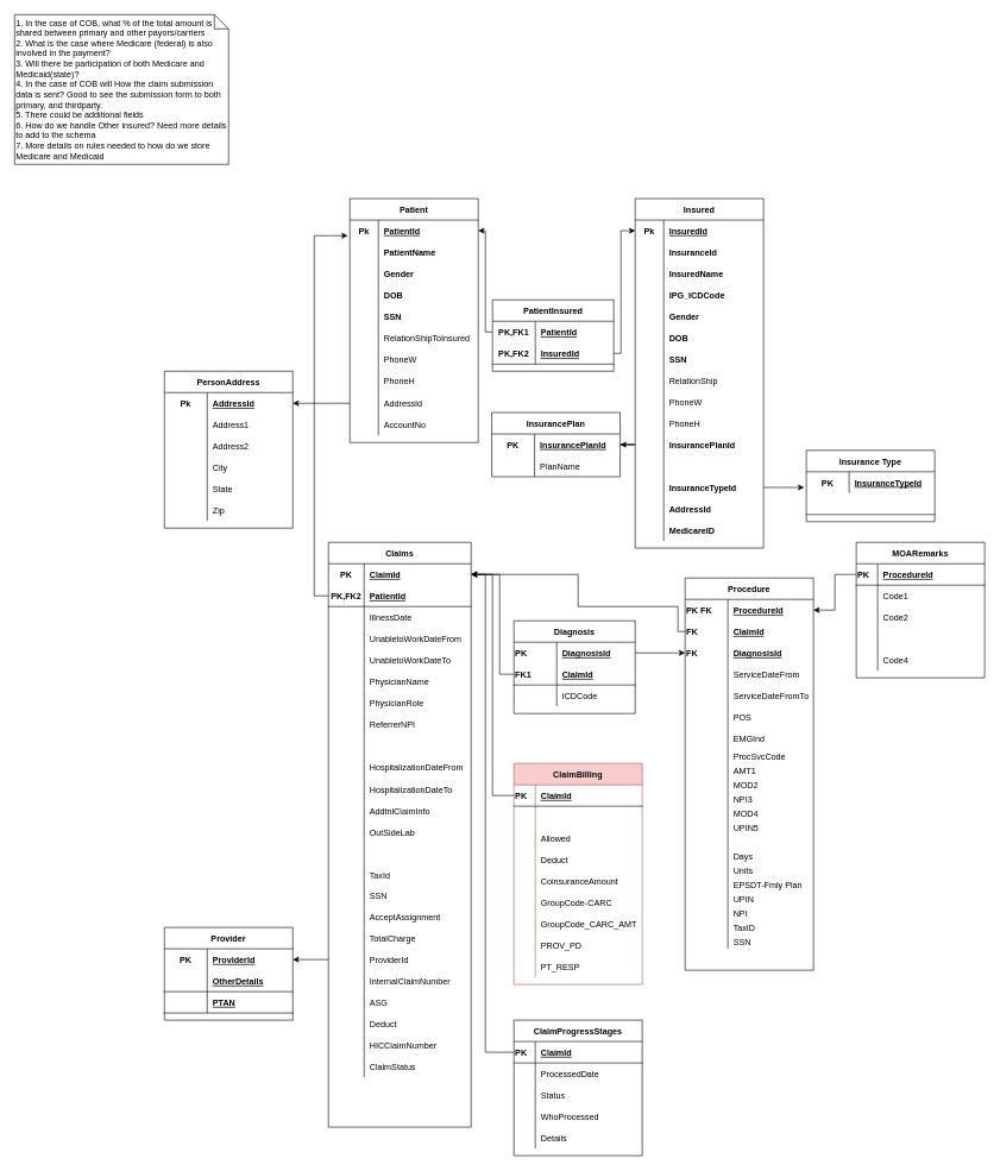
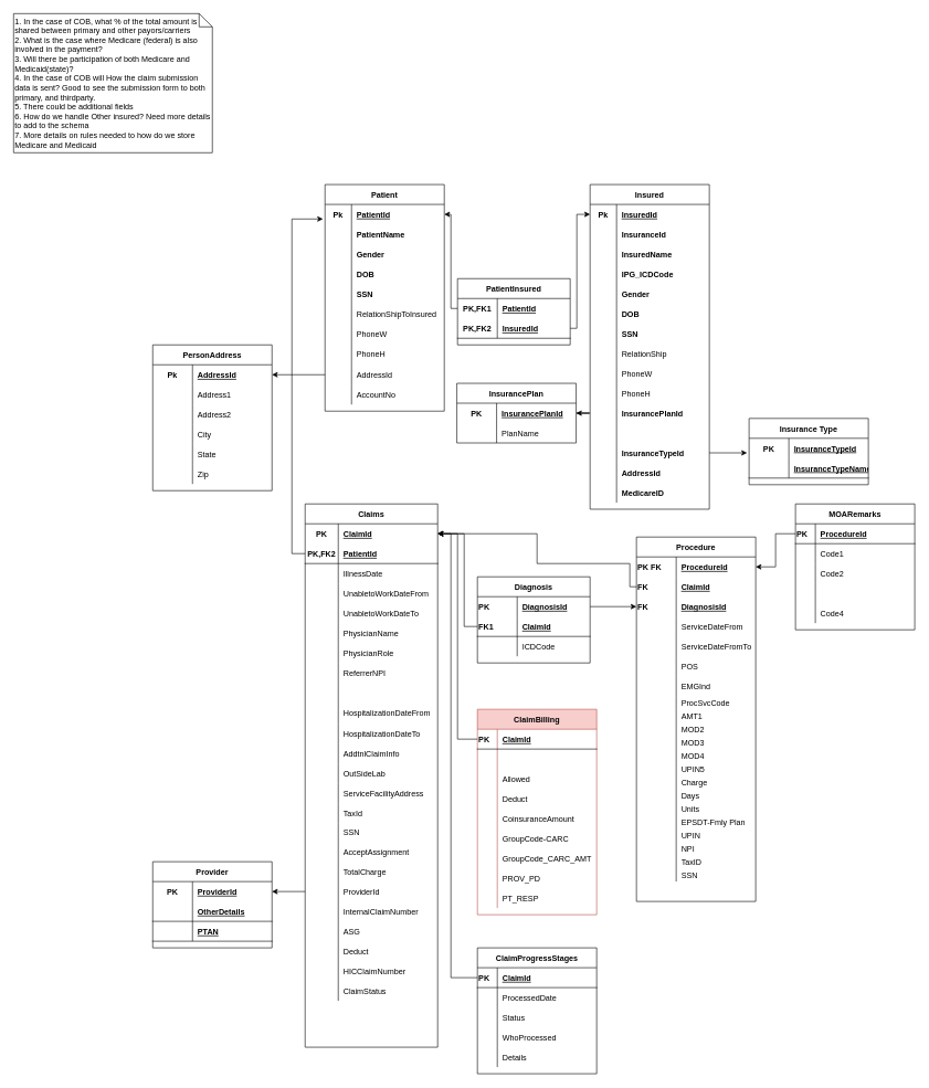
+ <mxCell id="111" value="InsuranceTypeName" style="shape=partialRectangle;connectable=0;fillColor=none;top=0;left=0;bottom=0;right=0;align=left;spacingLeft=6;fontStyle=5;overflow=hidden;" vertex="1" parent="109"><mxGeometry x="60" width="120" height="30" as="geometry"><mxRectangle width="120" height="30" as="alternateBounds" /></mxGeometry></mxCell>
- <mxCell id="234" value="NPI3" style="shape=partialRectangle;connectable=0;fillColor=none;top=0;left=0;bottom=0;right=0;align=left;spacingLeft=6;overflow=hidden;" vertex="1" parent="232"><mxGeometry x="60" width="120" height="20" as="geometry"><mxRectangle width="120" height="20" as="alternateBounds" /></mxGeometry></mxCell>
+ <mxCell id="234" value="MOD3" style="shape=partialRectangle;connectable=0;fillColor=none;top=0;left=0;bottom=0;right=0;align=left;spacingLeft=6;overflow=hidden;" vertex="1" parent="232"><mxGeometry x="60" width="120" height="20" as="geometry"><mxRectangle width="120" height="20" as="alternateBounds" /></mxGeometry></mxCell>
+ <mxCell id="243" value="Charge" style="shape=partialRectangle;connectable=0;fillColor=none;top=0;left=0;bottom=0;right=0;align=left;spacingLeft=6;overflow=hidden;" vertex="1" parent="241"><mxGeometry x="60" width="120" height="20" as="geometry"><mxRectangle width="120" height="20" as="alternateBounds" /></mxGeometry></mxCell>
+ <mxCell id="74" value="ServiceFacilityAddress" style="shape=partialRectangle;connectable=0;fillColor=none;top=0;left=0;bottom=0;right=0;align=left;spacingLeft=6;overflow=hidden;" vertex="1" parent="72"><mxGeometry x="50" width="150" height="30" as="geometry"><mxRectangle width="150" height="30" as="alternateBounds" /></mxGeometry></mxCell>
